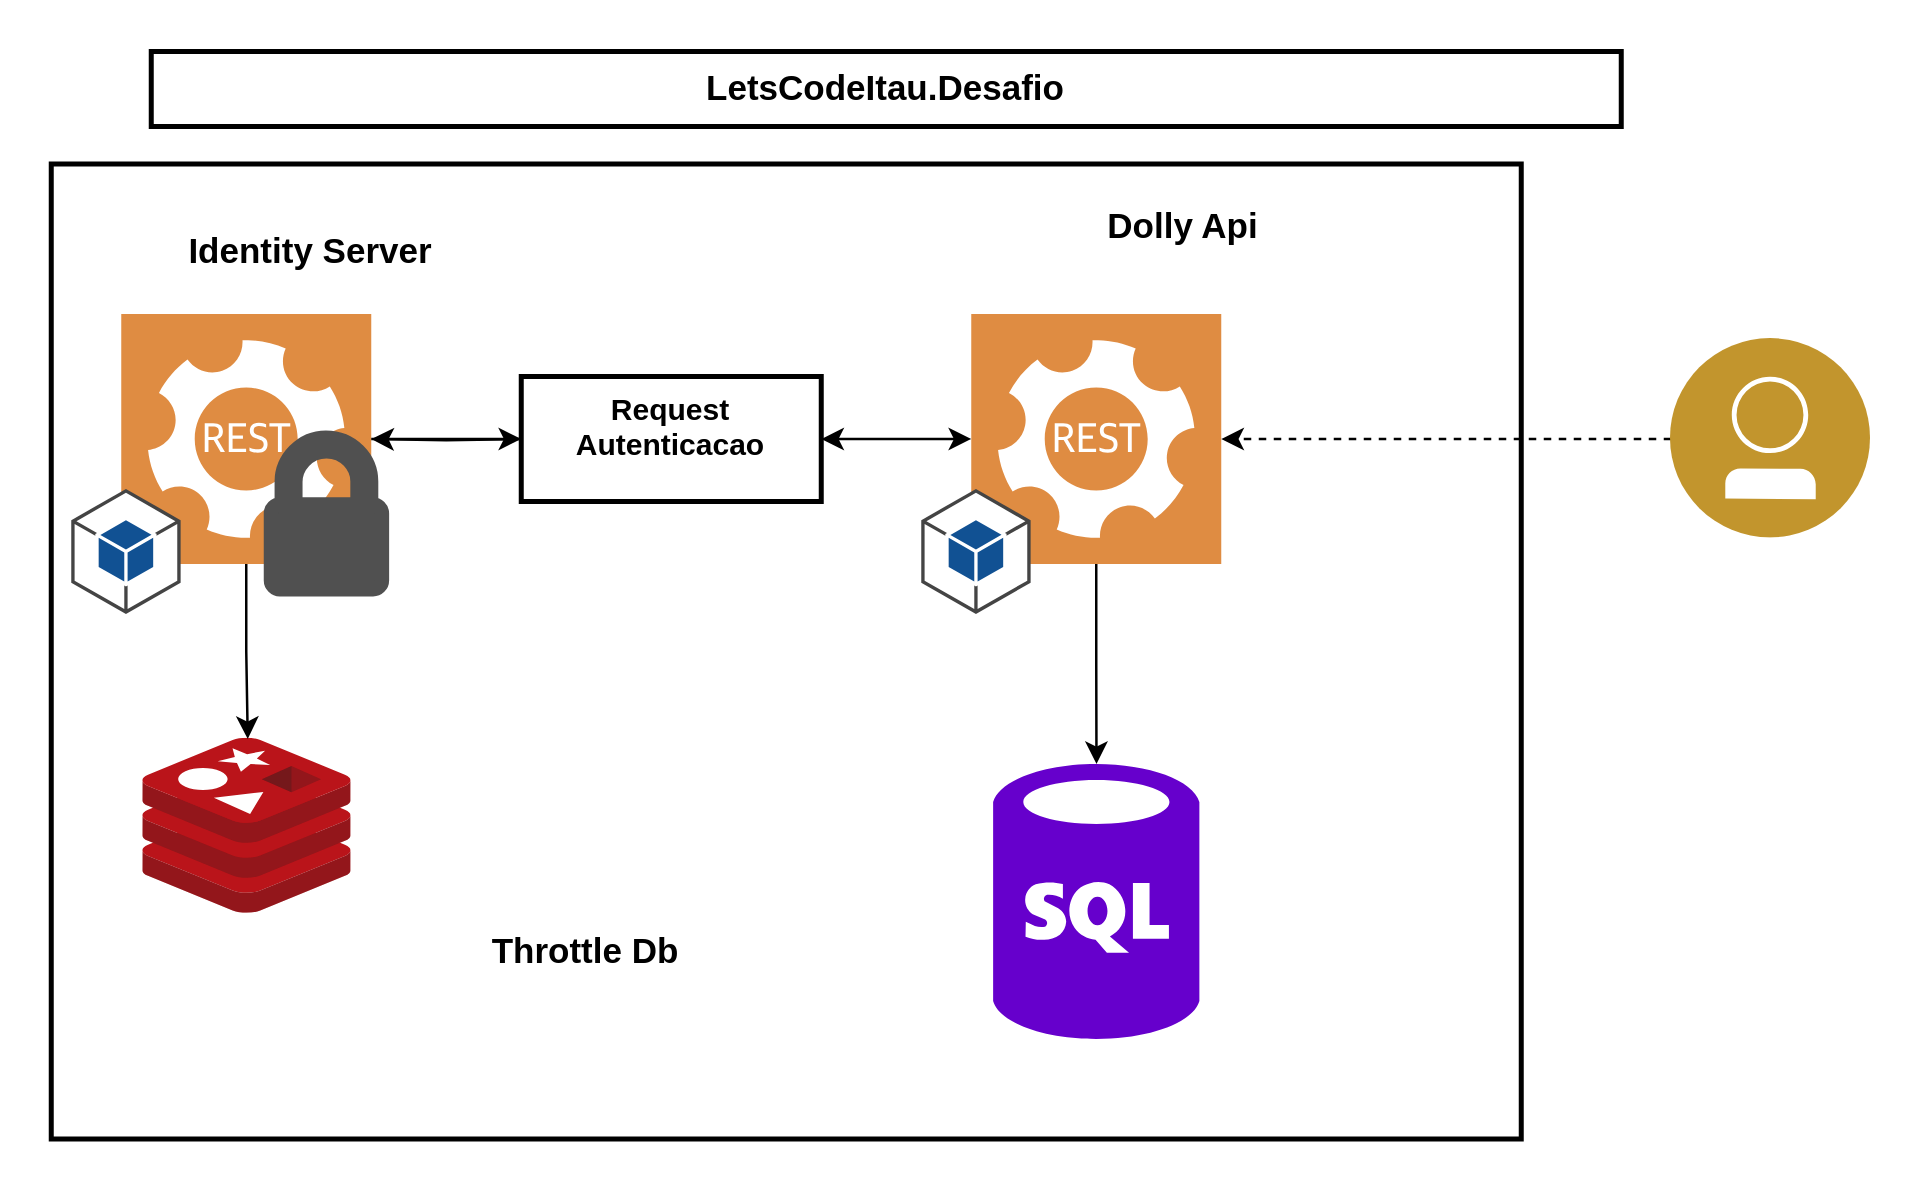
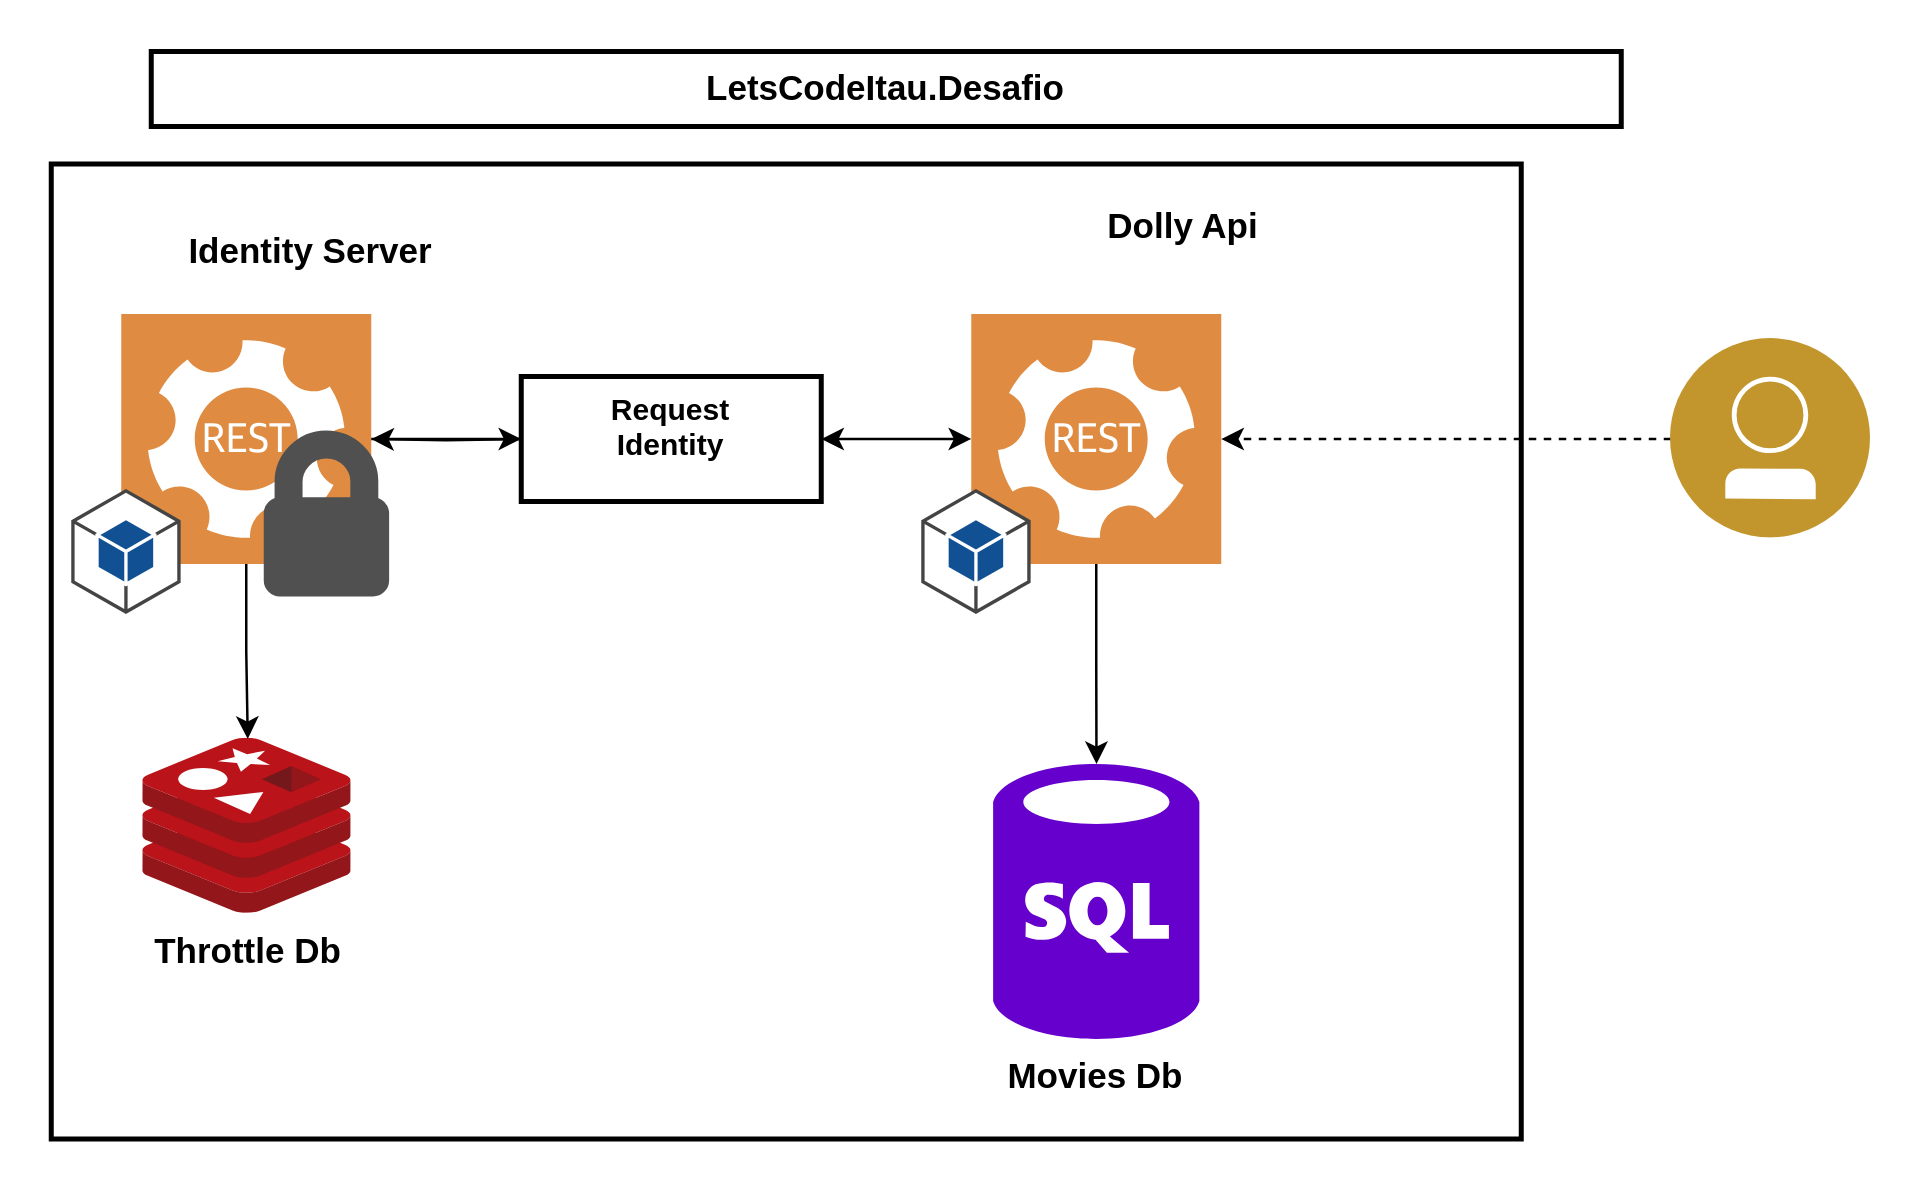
- <mxCell id="14" value="&lt;b&gt;Request &lt;br&gt;Autenticacao&lt;/b&gt;" style="whiteSpace=wrap;html=1;verticalAlign=top;fillColor=#FFFFFF;strokeColor=default;sketch=0;shadow=0;dashed=0;strokeWidth=2;" parent="1" vertex="1"><mxGeometry x="208" y="150" width="120" height="50" as="geometry" /></mxCell>
+ <mxCell id="14" value="&lt;b&gt;Request &lt;br&gt;Identity&lt;/b&gt;" style="whiteSpace=wrap;html=1;verticalAlign=top;fillColor=#FFFFFF;strokeColor=default;sketch=0;shadow=0;dashed=0;strokeWidth=2;" parent="1" vertex="1"><mxGeometry x="208" y="150" width="120" height="50" as="geometry" /></mxCell>
- <mxCell id="20" value="&lt;span style=&quot;font-size: 14px;&quot;&gt;&lt;b&gt;Throttle Db&lt;/b&gt;&lt;/span&gt;" style="text;html=1;strokeColor=none;fillColor=none;align=center;verticalAlign=middle;whiteSpace=wrap;rounded=0;" parent="1" vertex="1"><mxGeometry x="183.58" y="365" width="100" height="30" as="geometry" /></mxCell>
+ <mxCell id="20" value="&lt;span style=&quot;font-size: 14px;&quot;&gt;&lt;b&gt;Throttle Db&lt;/b&gt;&lt;/span&gt;" style="text;html=1;strokeColor=none;fillColor=none;align=center;verticalAlign=middle;whiteSpace=wrap;rounded=0;" parent="1" vertex="1"><mxGeometry x="48.58" y="365" width="100" height="30" as="geometry" /></mxCell>
+ <mxCell id="21" value="&lt;span style=&quot;font-size: 14px;&quot;&gt;&lt;b&gt;Movies Db&lt;/b&gt;&lt;/span&gt;" style="text;html=1;strokeColor=none;fillColor=none;align=center;verticalAlign=middle;whiteSpace=wrap;rounded=0;" parent="1" vertex="1"><mxGeometry x="388" y="415" width="100" height="30" as="geometry" /></mxCell>
